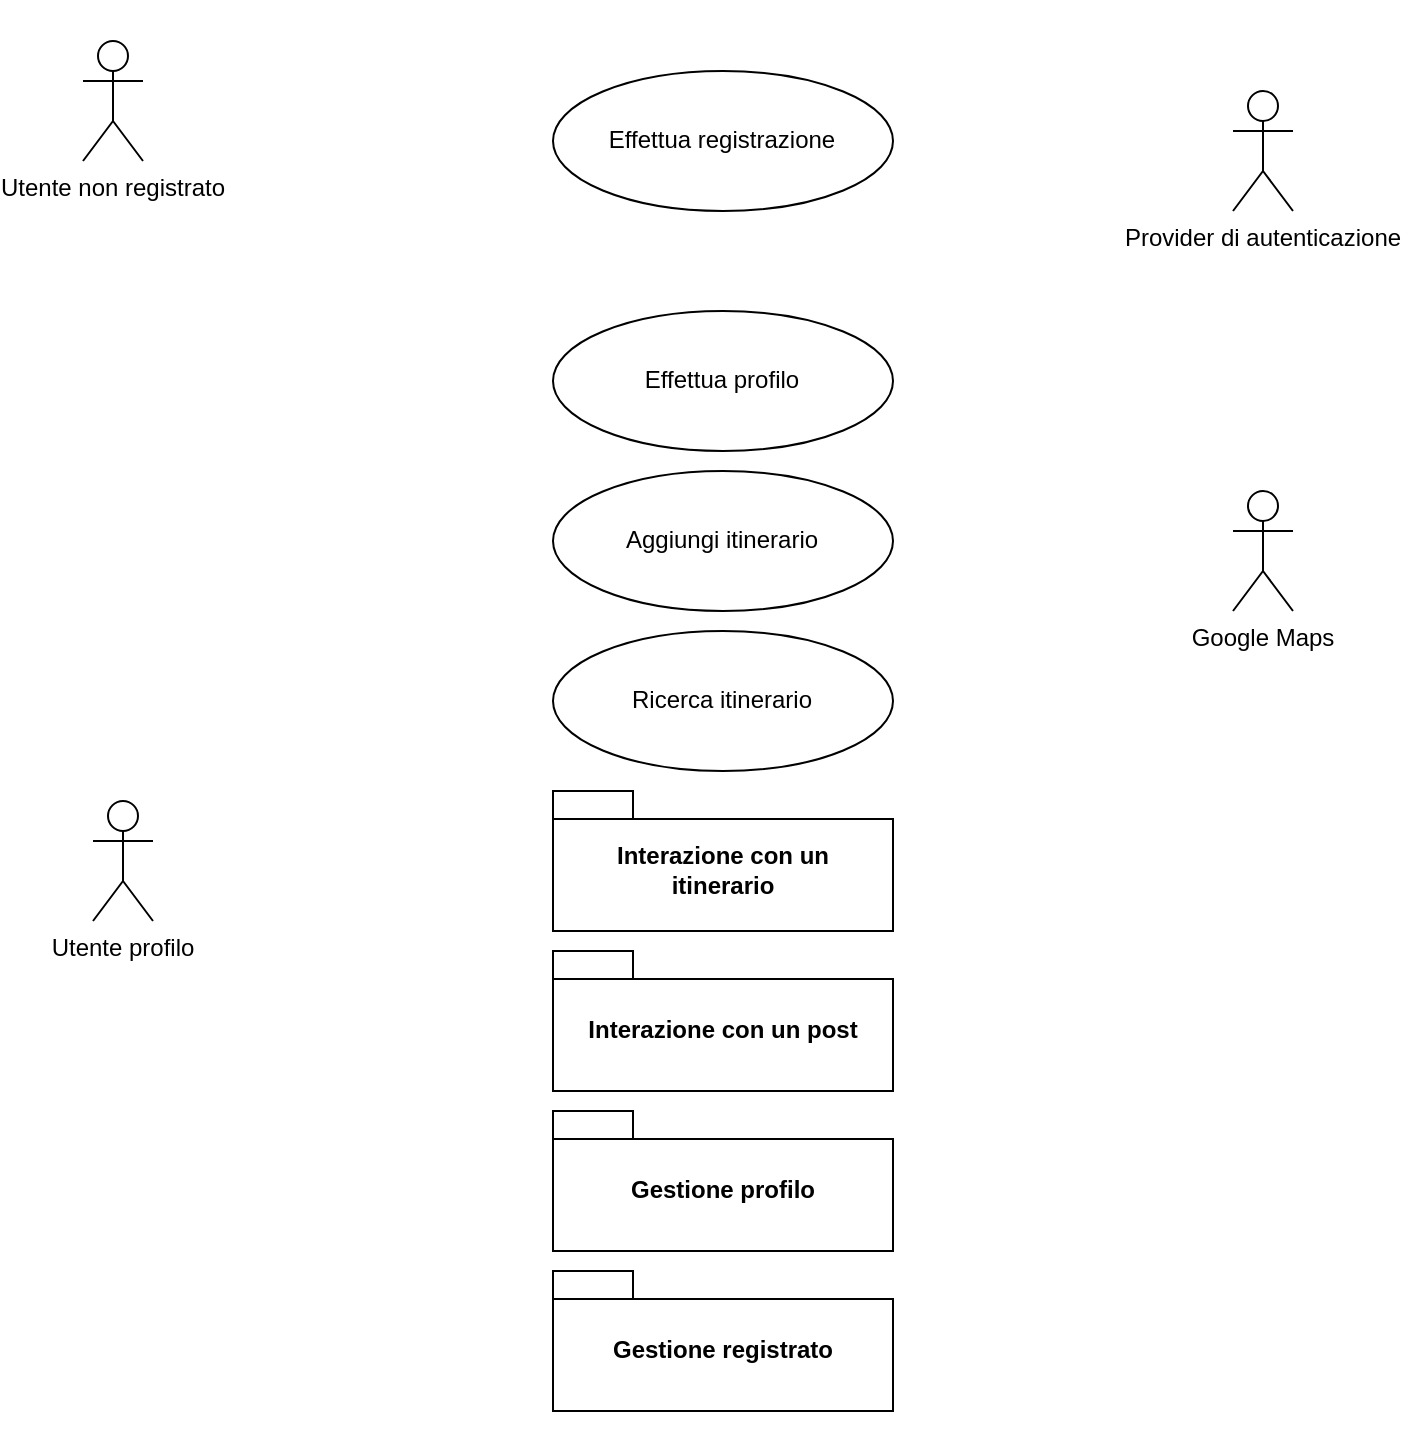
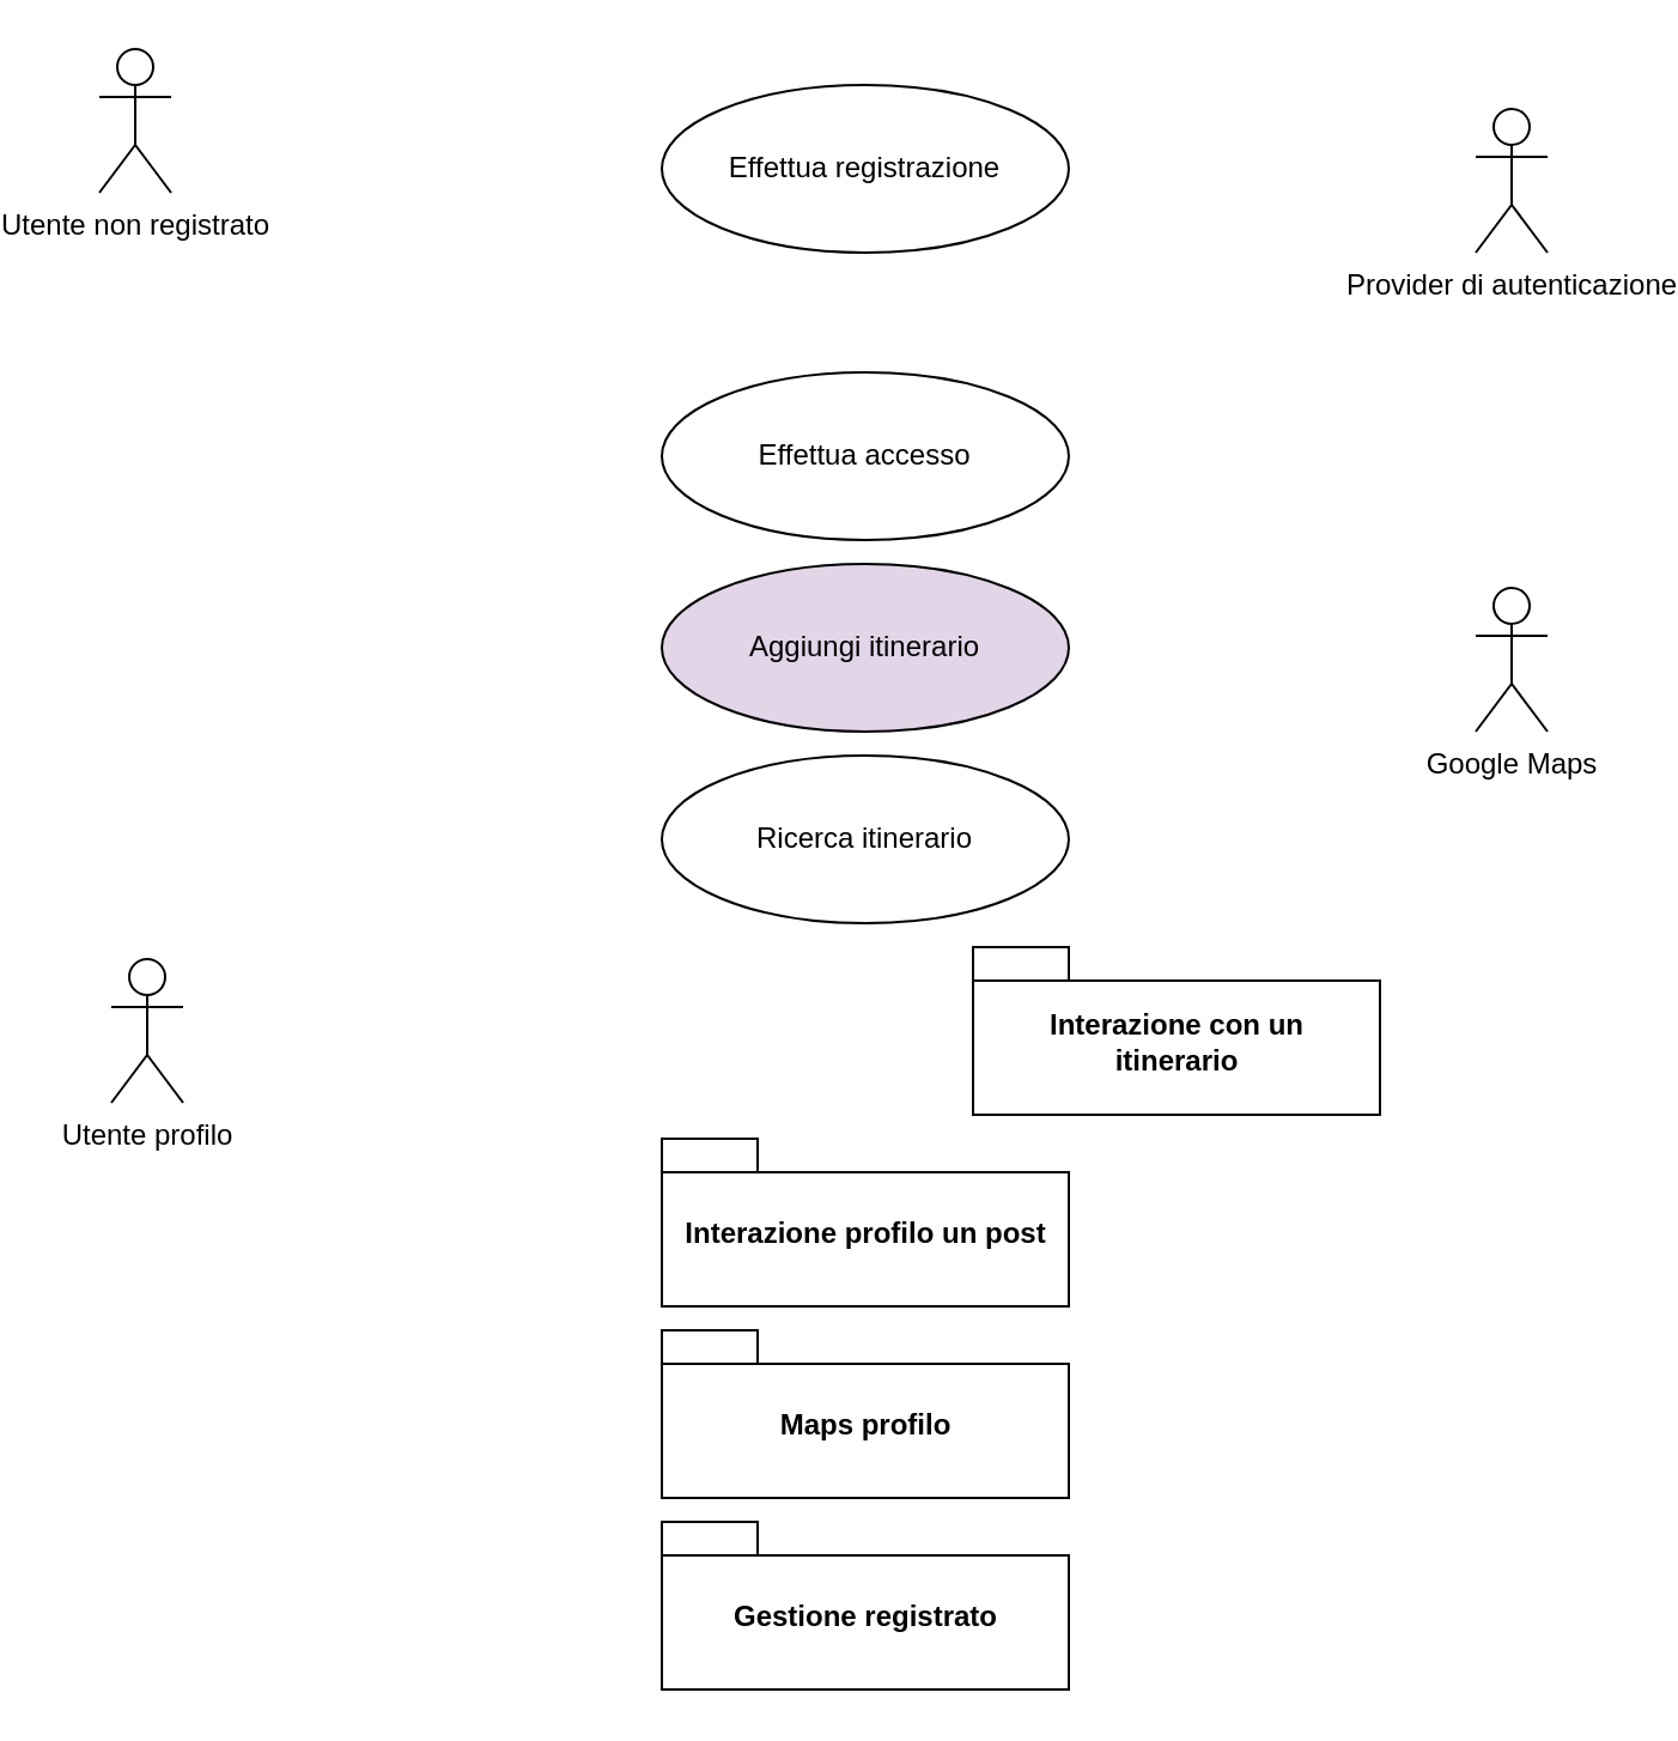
- <mxCell id="5" value="Effettua profilo" style="ellipse;whiteSpace=wrap;html=1;" parent="1" vertex="1"><mxGeometry x="255" y="155" width="170" height="70" as="geometry" /></mxCell>
+ <mxCell id="5" value="Effettua accesso" style="ellipse;whiteSpace=wrap;html=1;" parent="1" vertex="1"><mxGeometry x="255" y="155" width="170" height="70" as="geometry" /></mxCell>
- <mxCell id="13" value="Aggiungi itinerario" style="ellipse;whiteSpace=wrap;html=1;" parent="1" vertex="1"><mxGeometry x="255" y="235" width="170" height="70" as="geometry" /></mxCell>
+ <mxCell id="13" value="Aggiungi itinerario" style="ellipse;whiteSpace=wrap;html=1;fillColor=#e1d5e7;" parent="1" vertex="1"><mxGeometry x="255" y="235" width="170" height="70" as="geometry" /></mxCell>
- <mxCell id="11" value="Interazione con un&lt;br&gt;itinerario" style="shape=folder;fontStyle=1;spacingTop=10;tabWidth=40;tabHeight=14;tabPosition=left;html=1;" parent="1" vertex="1"><mxGeometry x="255" y="395" width="170" height="70" as="geometry" /></mxCell>
+ <mxCell id="11" value="Interazione con un&lt;br&gt;itinerario" style="shape=folder;fontStyle=1;spacingTop=10;tabWidth=40;tabHeight=14;tabPosition=left;html=1;" parent="1" vertex="1"><mxGeometry x="385" y="395" width="170" height="70" as="geometry" /></mxCell>
- <mxCell id="8" value="Interazione con un post" style="shape=folder;fontStyle=1;spacingTop=10;tabWidth=40;tabHeight=14;tabPosition=left;html=1;" parent="1" vertex="1"><mxGeometry x="255" y="475" width="170" height="70" as="geometry" /></mxCell>
+ <mxCell id="8" value="Interazione profilo un post" style="shape=folder;fontStyle=1;spacingTop=10;tabWidth=40;tabHeight=14;tabPosition=left;html=1;" parent="1" vertex="1"><mxGeometry x="255" y="475" width="170" height="70" as="geometry" /></mxCell>
- <mxCell id="12" value="Gestione profilo" style="shape=folder;fontStyle=1;spacingTop=10;tabWidth=40;tabHeight=14;tabPosition=left;html=1;" parent="1" vertex="1"><mxGeometry x="255" y="555" width="170" height="70" as="geometry" /></mxCell>
+ <mxCell id="12" value="Maps profilo" style="shape=folder;fontStyle=1;spacingTop=10;tabWidth=40;tabHeight=14;tabPosition=left;html=1;" parent="1" vertex="1"><mxGeometry x="255" y="555" width="170" height="70" as="geometry" /></mxCell>
